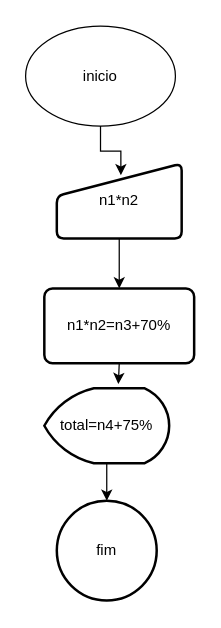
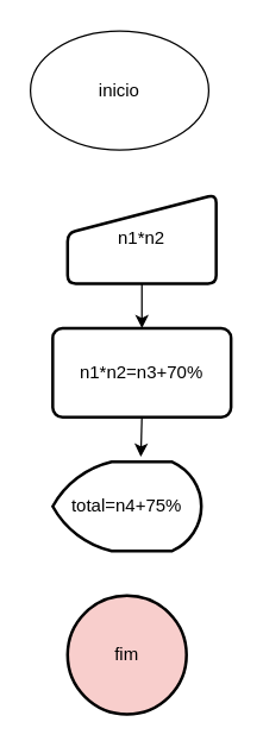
- <mxCell id="6" style="edgeStyle=orthogonalEdgeStyle;rounded=0;orthogonalLoop=1;jettySize=auto;html=1;exitX=0.5;exitY=1;exitDx=0;exitDy=0;entryX=0.513;entryY=0.156;entryDx=0;entryDy=0;entryPerimeter=0;" edge="1" parent="1" source="2" target="4"><mxGeometry relative="1" as="geometry" /></mxCell>
- <mxCell id="5" value="n1*n2=n3+70%" style="whiteSpace=wrap;html=1;strokeWidth=2;rounded=1;arcSize=11;" vertex="1" parent="1"><mxGeometry x="35" y="230" width="120" height="60" as="geometry" /></mxCell>
+ <mxCell id="5" value="n1*n2=n3+70%" style="whiteSpace=wrap;html=1;strokeWidth=2;rounded=1;arcSize=11;" vertex="1" parent="1"><mxGeometry x="35" y="220" width="120" height="60" as="geometry" /></mxCell>
- <mxCell id="7" value="" style="edgeStyle=orthogonalEdgeStyle;rounded=0;orthogonalLoop=1;jettySize=auto;html=1;" edge="1" parent="1" source="8" target="10"><mxGeometry relative="1" as="geometry" /></mxCell>
- <mxCell id="10" value="fim" style="ellipse;whiteSpace=wrap;html=1;strokeWidth=2;" vertex="1" parent="1"><mxGeometry x="45" y="400" width="80" height="80" as="geometry" /></mxCell>
+ <mxCell id="10" value="fim" style="ellipse;whiteSpace=wrap;html=1;strokeWidth=2;fillColor=#f8cecc;" vertex="1" parent="1"><mxGeometry x="45" y="400" width="80" height="80" as="geometry" /></mxCell>
